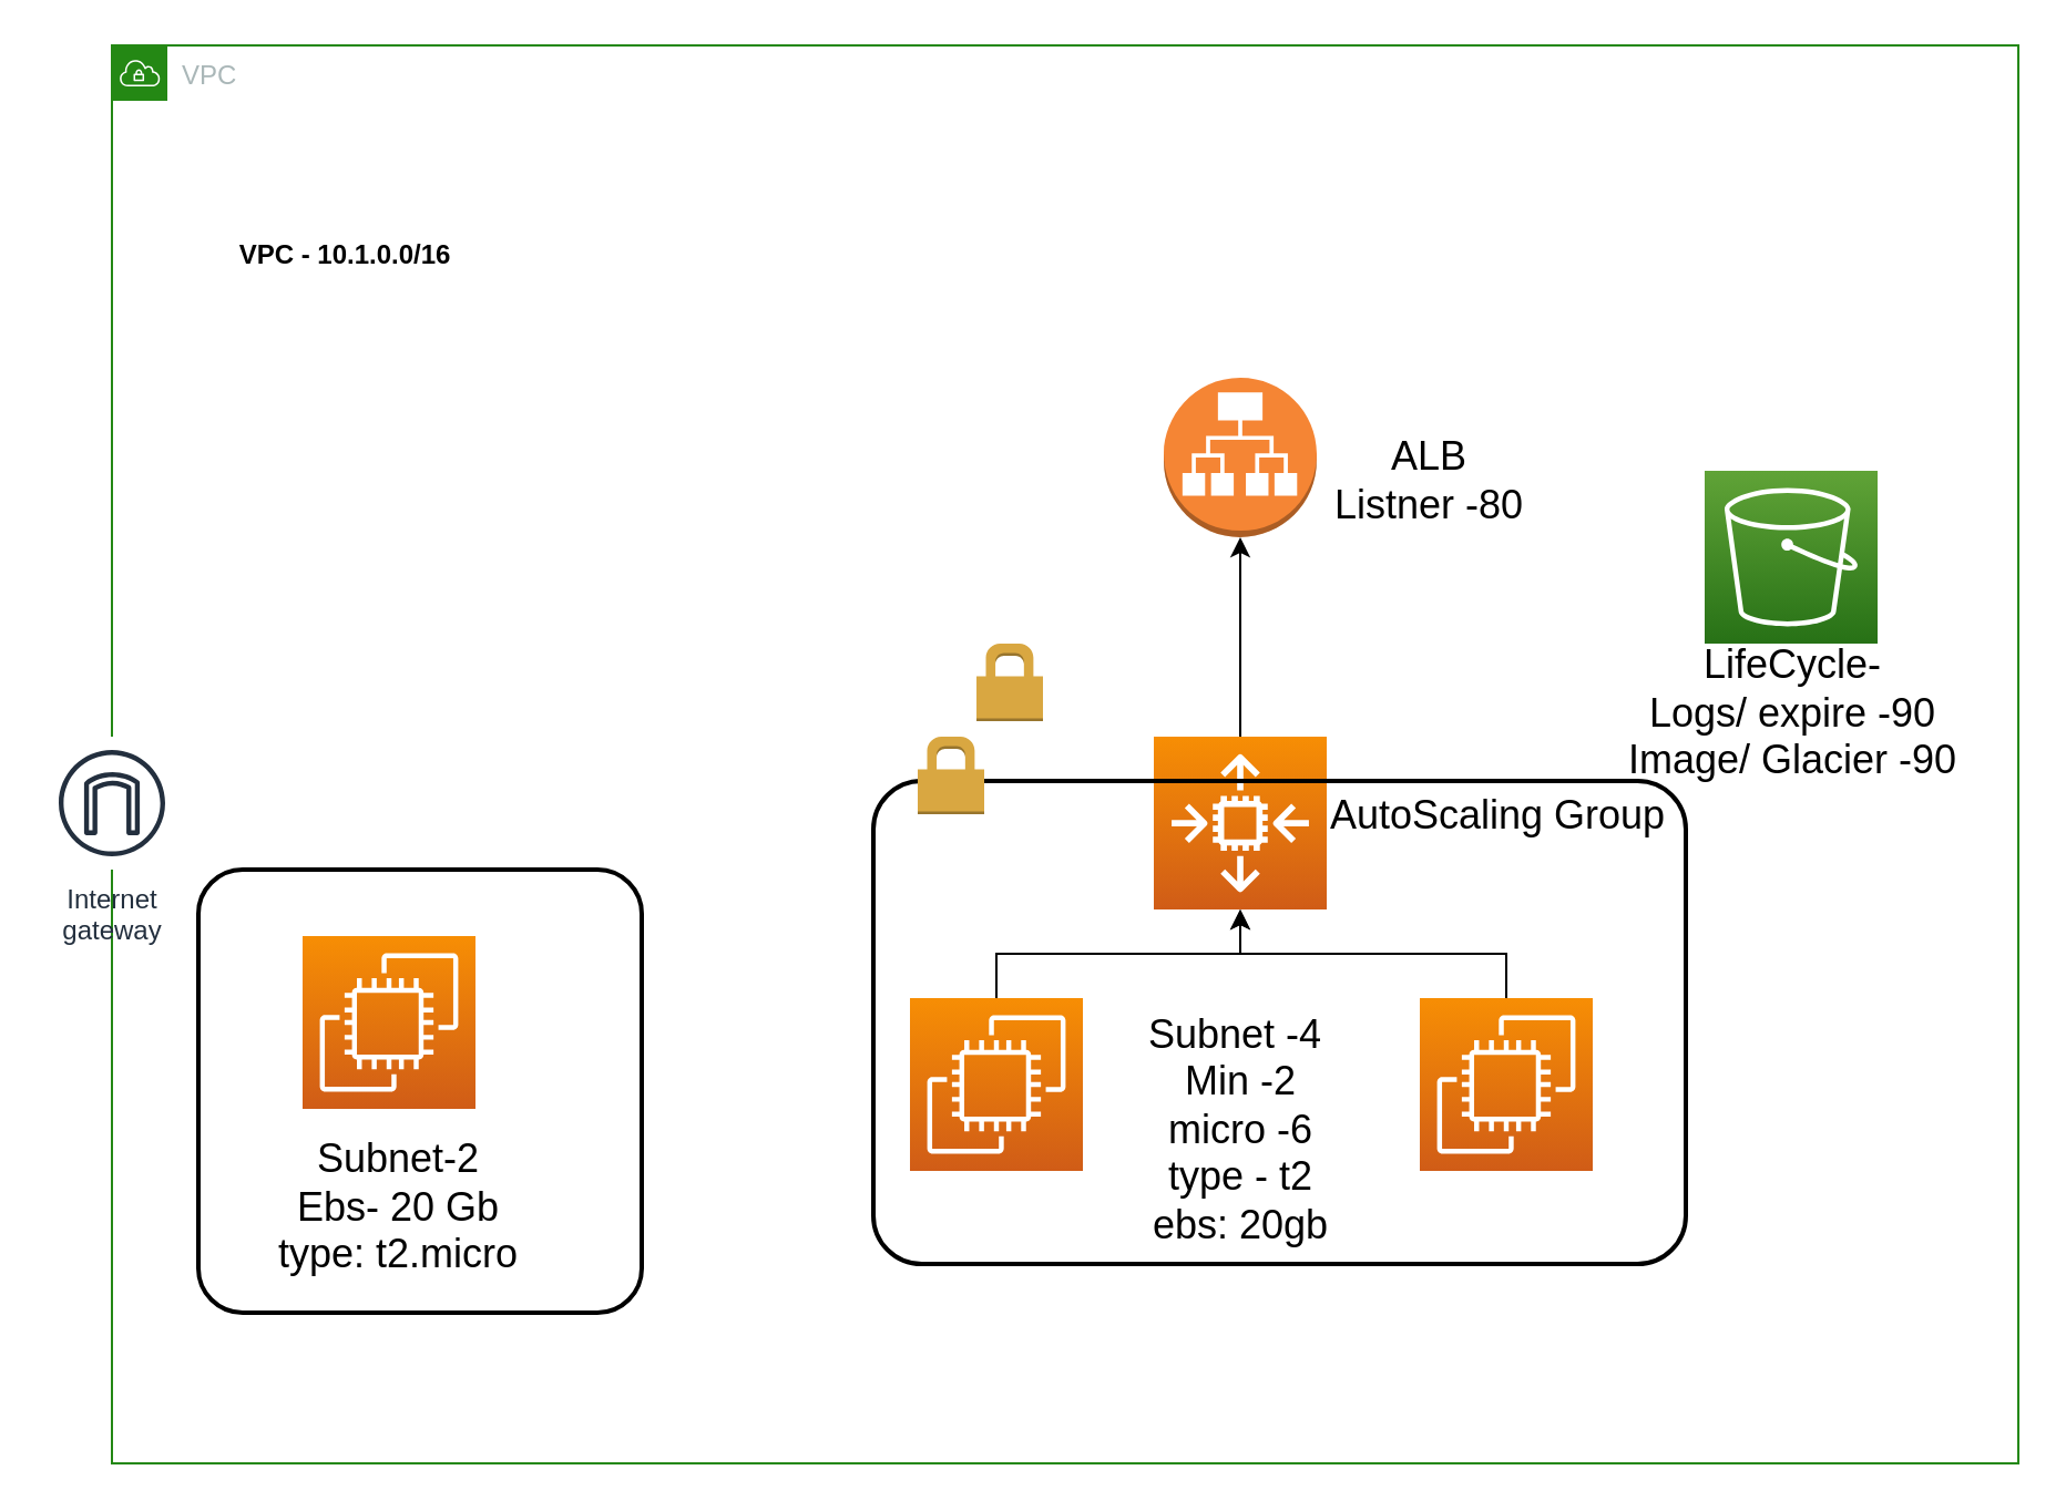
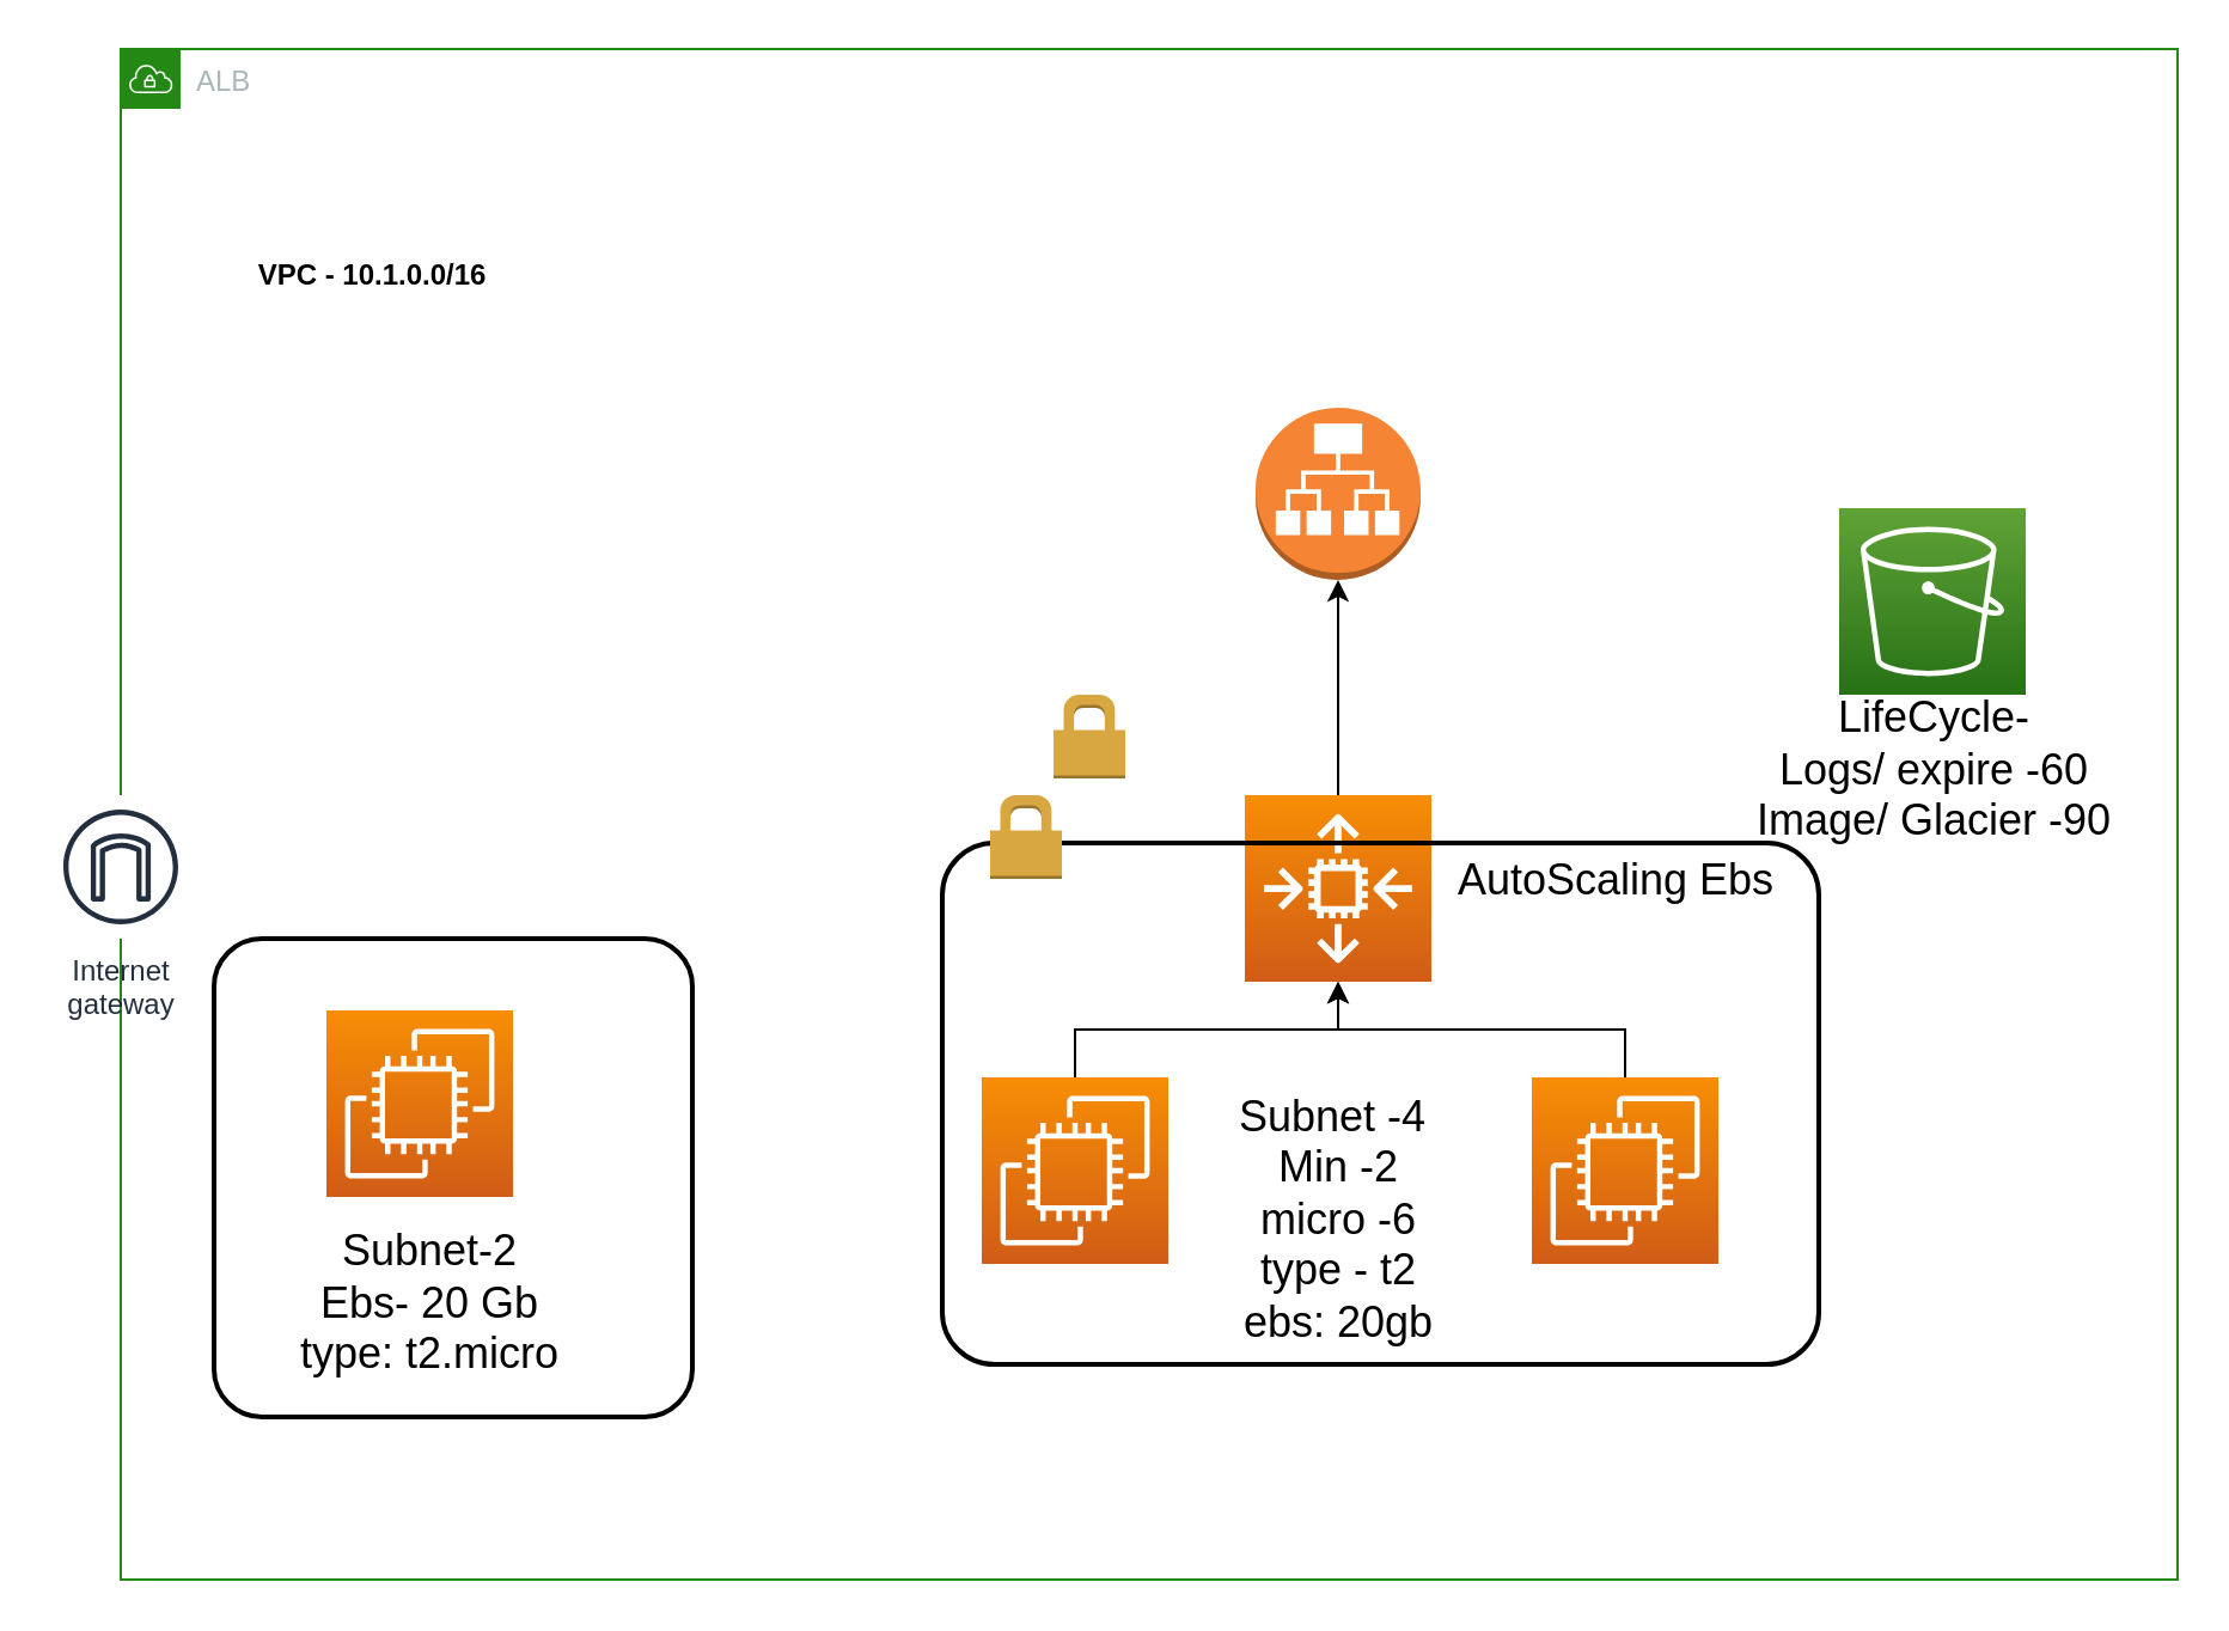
- <mxCell id="3" value="VPC" style="points=[[0,0],[0.25,0],[0.5,0],[0.75,0],[1,0],[1,0.25],[1,0.5],[1,0.75],[1,1],[0.75,1],[0.5,1],[0.25,1],[0,1],[0,0.75],[0,0.5],[0,0.25]];outlineConnect=0;gradientColor=none;html=1;whiteSpace=wrap;fontSize=12;fontStyle=0;shape=mxgraph.aws4.group;grIcon=mxgraph.aws4.group_vpc;strokeColor=#248814;fillColor=none;verticalAlign=top;align=left;spacingLeft=30;fontColor=#AAB7B8;dashed=0;" vertex="1" parent="1"><mxGeometry x="50" y="20" width="860" height="640" as="geometry" /></mxCell>
+ <mxCell id="3" value="ALB" style="points=[[0,0],[0.25,0],[0.5,0],[0.75,0],[1,0],[1,0.25],[1,0.5],[1,0.75],[1,1],[0.75,1],[0.5,1],[0.25,1],[0,1],[0,0.75],[0,0.5],[0,0.25]];outlineConnect=0;gradientColor=none;html=1;whiteSpace=wrap;fontSize=12;fontStyle=0;shape=mxgraph.aws4.group;grIcon=mxgraph.aws4.group_vpc;strokeColor=#248814;fillColor=none;verticalAlign=top;align=left;spacingLeft=30;fontColor=#AAB7B8;dashed=0;" vertex="1" parent="1"><mxGeometry x="50" y="20" width="860" height="640" as="geometry" /></mxCell>
- <mxCell id="21" value="ALB&lt;br&gt;Listner -80" style="text;html=1;resizable=0;autosize=1;align=center;verticalAlign=middle;points=[];fillColor=none;strokeColor=none;rounded=0;fontSize=18;" vertex="1" parent="1"><mxGeometry x="593.5" y="192" width="100" height="50" as="geometry" /></mxCell>
- <mxCell id="22" value="LifeCycle-&lt;br&gt;Logs/ expire -90&lt;br&gt;Image/ Glacier -90" style="text;html=1;resizable=0;autosize=1;align=center;verticalAlign=middle;points=[];fillColor=none;strokeColor=none;rounded=0;fontSize=18;" vertex="1" parent="1"><mxGeometry x="727.5" y="287" width="160" height="70" as="geometry" /></mxCell>
+ <mxCell id="22" value="LifeCycle-&lt;br&gt;Logs/ expire -60&lt;br&gt;Image/ Glacier -90" style="text;html=1;resizable=0;autosize=1;align=center;verticalAlign=middle;points=[];fillColor=none;strokeColor=none;rounded=0;fontSize=18;" vertex="1" parent="1"><mxGeometry x="727.5" y="287" width="160" height="70" as="geometry" /></mxCell>
- <mxCell id="18" value="&lt;font style=&quot;font-size: 18px&quot;&gt;AutoScaling Group&lt;/font&gt;" style="text;html=1;resizable=0;autosize=1;align=center;verticalAlign=middle;points=[];fillColor=none;strokeColor=none;rounded=0;fontSize=20;" vertex="1" parent="1"><mxGeometry x="590" y="352" width="170" height="30" as="geometry" /></mxCell>
+ <mxCell id="18" value="&lt;font style=&quot;font-size: 18px&quot;&gt;AutoScaling Ebs&lt;/font&gt;" style="text;html=1;resizable=0;autosize=1;align=center;verticalAlign=middle;points=[];fillColor=none;strokeColor=none;rounded=0;fontSize=20;" vertex="1" parent="1"><mxGeometry x="590" y="352" width="170" height="30" as="geometry" /></mxCell>
